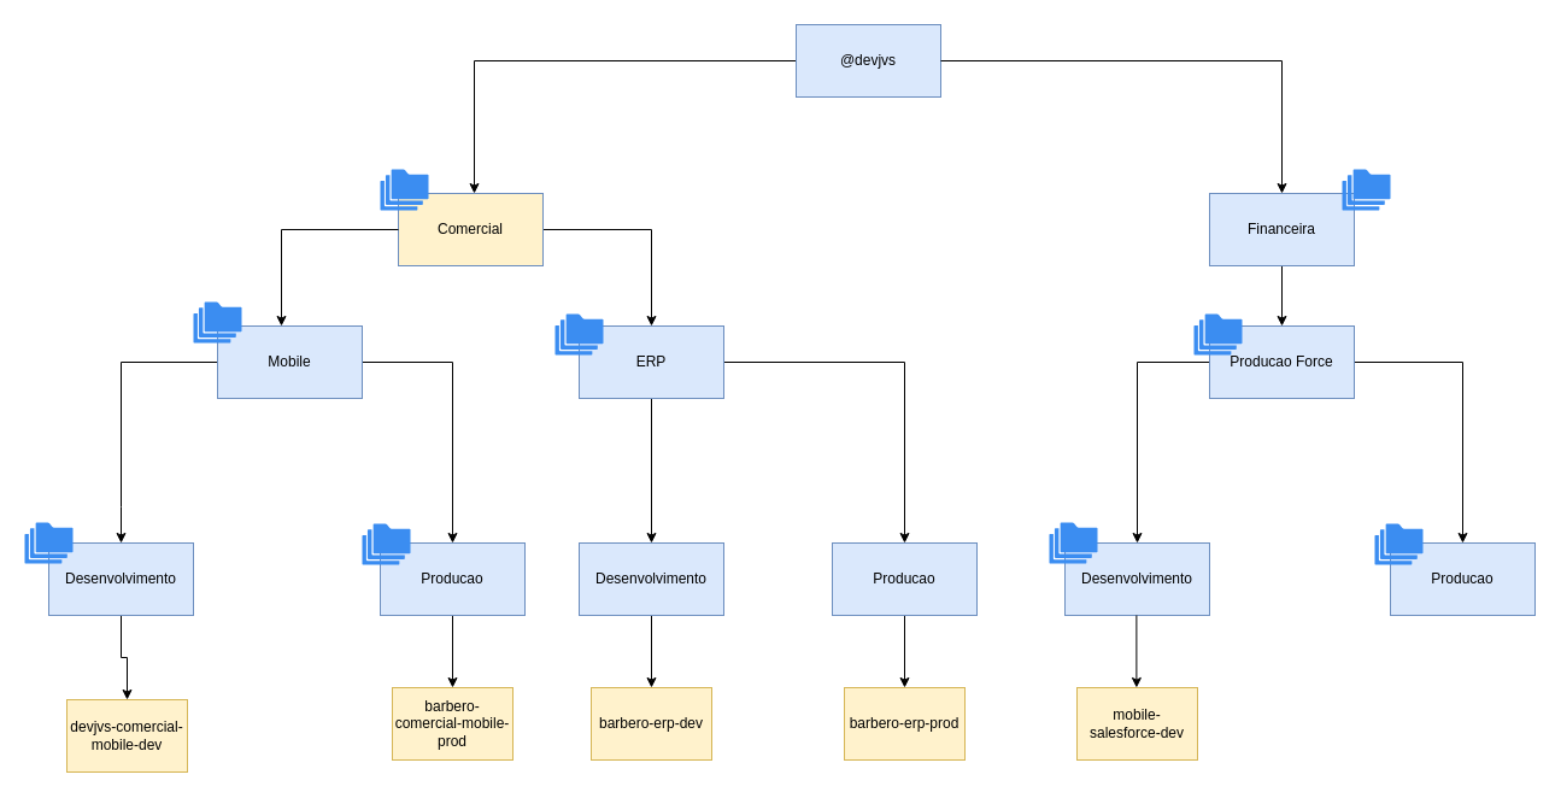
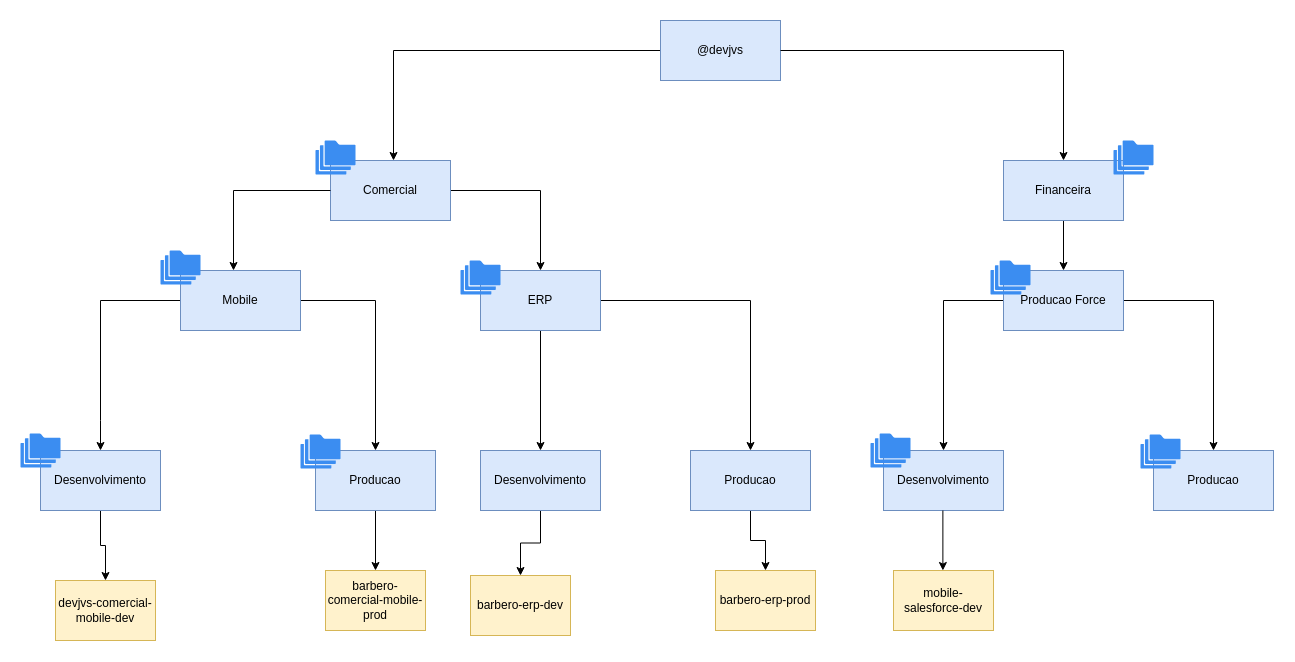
- <mxCell id="5" value="Comercial" style="whiteSpace=wrap;html=1;fillColor=#fff2cc;strokeColor=#6c8ebf;rounded=0;" parent="1" vertex="1"><mxGeometry x="330" y="160" width="120" height="60" as="geometry" /></mxCell>
+ <mxCell id="5" value="Comercial" style="whiteSpace=wrap;html=1;fillColor=#dae8fc;strokeColor=#6c8ebf;rounded=0;" parent="1" vertex="1"><mxGeometry x="330" y="160" width="120" height="60" as="geometry" /></mxCell>
- <mxCell id="26" value="barbero-erp-dev" style="whiteSpace=wrap;html=1;fillColor=#fff2cc;strokeColor=#d6b656;rounded=0;" parent="1" vertex="1"><mxGeometry x="490" y="570" width="100" height="60" as="geometry" /></mxCell>
+ <mxCell id="26" value="barbero-erp-dev" style="whiteSpace=wrap;html=1;fillColor=#fff2cc;strokeColor=#d6b656;rounded=0;" parent="1" vertex="1"><mxGeometry x="470" y="575" width="100" height="60" as="geometry" /></mxCell>
- <mxCell id="27" value="barbero-erp-prod" style="whiteSpace=wrap;html=1;fillColor=#fff2cc;strokeColor=#d6b656;rounded=0;" parent="1" vertex="1"><mxGeometry x="700" y="570" width="100" height="60" as="geometry" /></mxCell>
+ <mxCell id="27" value="barbero-erp-prod" style="whiteSpace=wrap;html=1;fillColor=#fff2cc;strokeColor=#d6b656;rounded=0;" parent="1" vertex="1"><mxGeometry x="715" y="570" width="100" height="60" as="geometry" /></mxCell>
